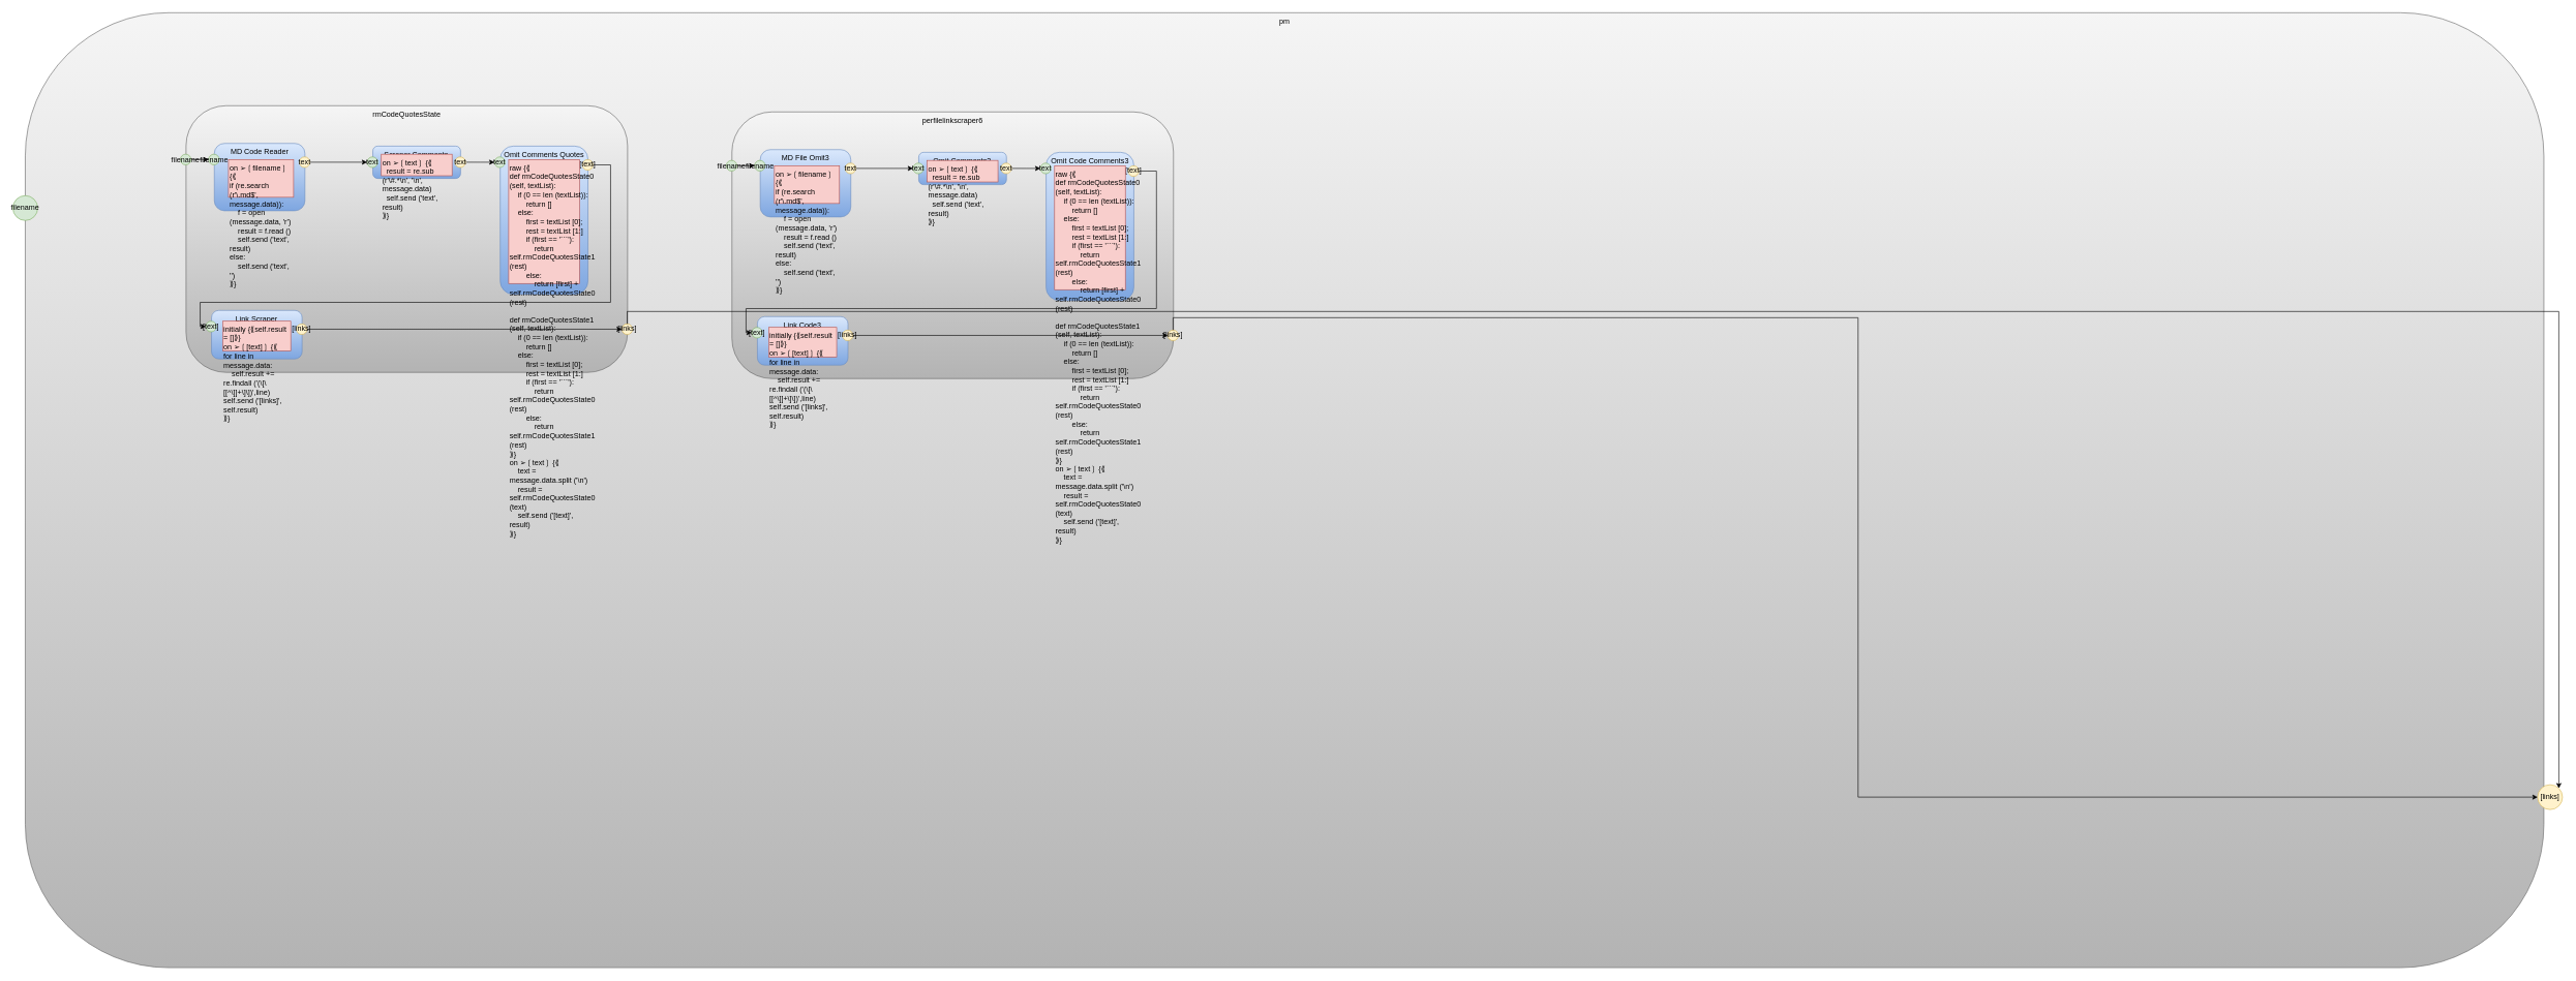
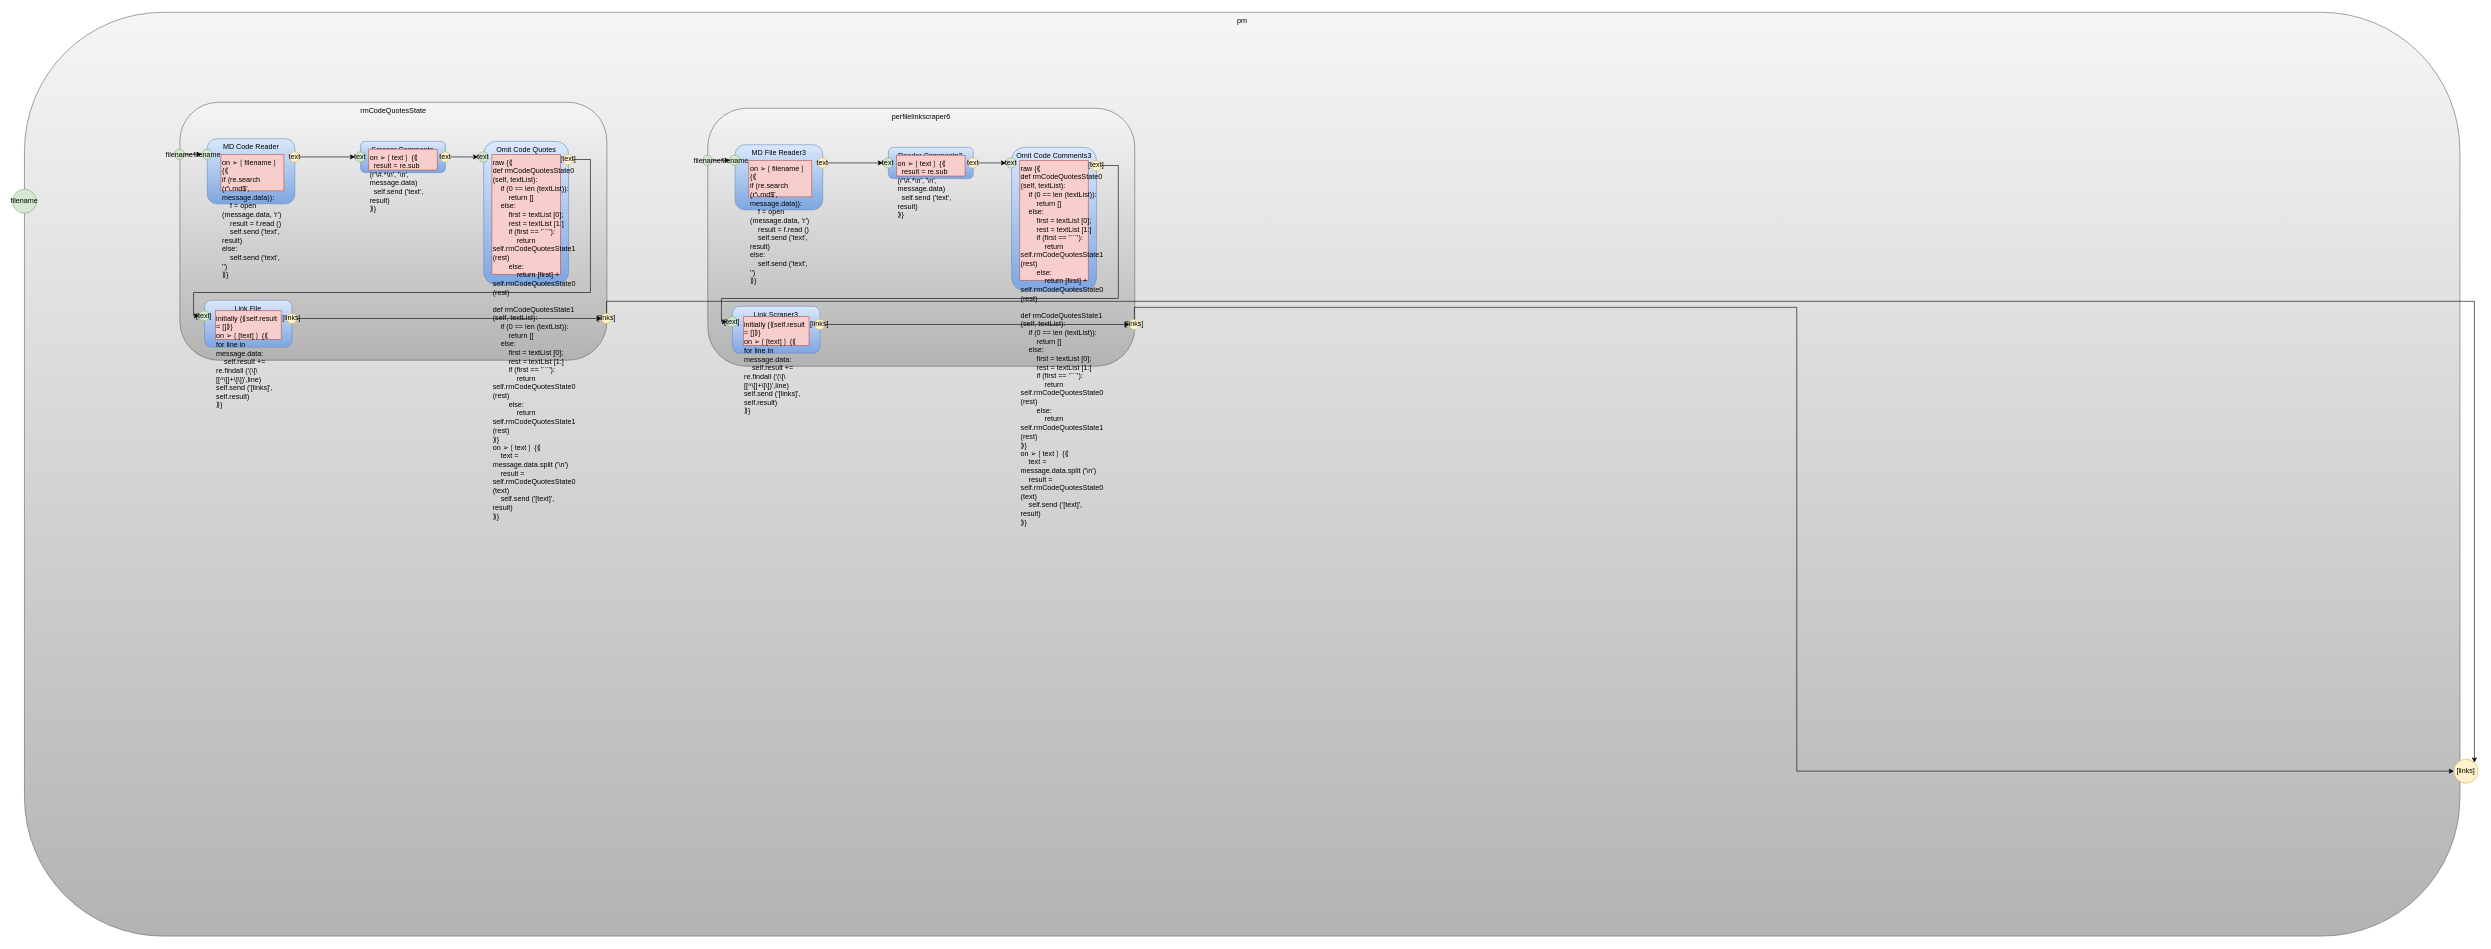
- <mxCell id="10" value="Omit Comments Quotes" style="rounded=1;whiteSpace=wrap;html=1;horizontal=1;verticalAlign=top;strokeColor=#6c8ebf;fillColor=#dae8fc;gradientColor=#7ea6e0;" parent="5" vertex="1"><mxGeometry x="515.562" y="65.152" width="141.438" height="238.889" as="geometry" /></mxCell>
+ <mxCell id="10" value="Omit Code Quotes" style="rounded=1;whiteSpace=wrap;html=1;horizontal=1;verticalAlign=top;strokeColor=#6c8ebf;fillColor=#dae8fc;gradientColor=#7ea6e0;" parent="5" vertex="1"><mxGeometry x="515.562" y="65.152" width="141.438" height="238.889" as="geometry" /></mxCell>
- <mxCell id="32" value="MD File Omit3" style="rounded=1;whiteSpace=wrap;html=1;horizontal=1;verticalAlign=top;fillColor=#dae8fc;strokeColor=#6c8ebf;gradientColor=#7ea6e0;" vertex="1" parent="30"><mxGeometry x="54.75" y="60.808" width="146" height="108.586" as="geometry" /></mxCell>
+ <mxCell id="32" value="MD File Reader3" style="rounded=1;whiteSpace=wrap;html=1;horizontal=1;verticalAlign=top;fillColor=#dae8fc;strokeColor=#6c8ebf;gradientColor=#7ea6e0;" vertex="1" parent="30"><mxGeometry x="54.75" y="60.808" width="146" height="108.586" as="geometry" /></mxCell>
- <mxCell id="38" value="Omit Comments3" style="rounded=1;whiteSpace=wrap;html=1;horizontal=1;verticalAlign=top;gradientColor=#7ea6e0;fillColor=#dae8fc;strokeColor=#6c8ebf;" vertex="1" parent="30"><mxGeometry x="310.25" y="65.152" width="141.438" height="52.121" as="geometry" /></mxCell>
+ <mxCell id="38" value="Reader Comments3" style="rounded=1;whiteSpace=wrap;html=1;horizontal=1;verticalAlign=top;gradientColor=#7ea6e0;fillColor=#dae8fc;strokeColor=#6c8ebf;" vertex="1" parent="30"><mxGeometry x="310.25" y="65.152" width="141.438" height="52.121" as="geometry" /></mxCell>
- <mxCell id="21" value="Link Scraper" style="rounded=1;whiteSpace=wrap;html=1;horizontal=1;verticalAlign=top;strokeColor=#6c8ebf;fillColor=#dae8fc;gradientColor=#7ea6e0;" parent="5" vertex="1"><mxGeometry x="50.188" y="330.101" width="146" height="78.182" as="geometry" /></mxCell>
+ <mxCell id="21" value="Link File" style="rounded=1;whiteSpace=wrap;html=1;horizontal=1;verticalAlign=top;strokeColor=#6c8ebf;fillColor=#dae8fc;gradientColor=#7ea6e0;" parent="5" vertex="1"><mxGeometry x="50.188" y="330.101" width="146" height="78.182" as="geometry" /></mxCell>
- <mxCell id="46" value="Link Code3" style="rounded=1;whiteSpace=wrap;html=1;horizontal=1;verticalAlign=top;strokeColor=#6c8ebf;fillColor=#dae8fc;gradientColor=#7ea6e0;" vertex="1" parent="30"><mxGeometry x="50.188" y="330.101" width="146" height="78.182" as="geometry" /></mxCell>
+ <mxCell id="46" value="Link Scraper3" style="rounded=1;whiteSpace=wrap;html=1;horizontal=1;verticalAlign=top;strokeColor=#6c8ebf;fillColor=#dae8fc;gradientColor=#7ea6e0;" vertex="1" parent="30"><mxGeometry x="50.188" y="330.101" width="146" height="78.182" as="geometry" /></mxCell>
